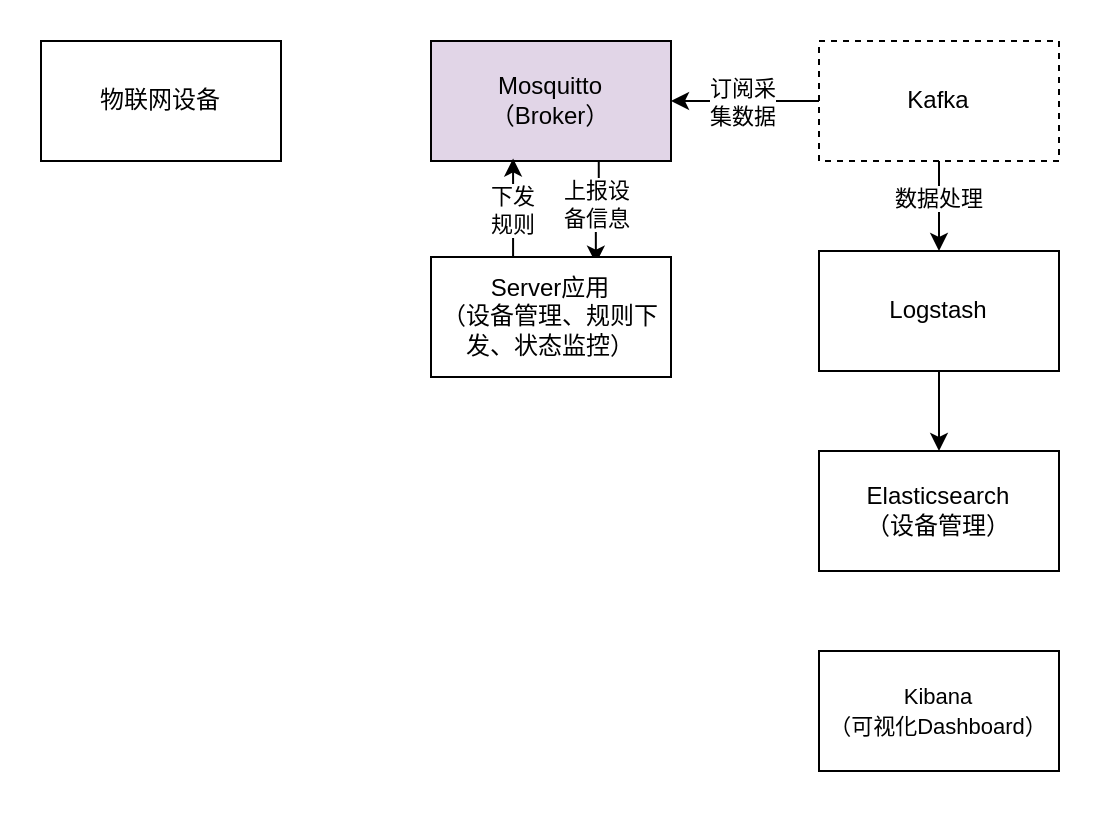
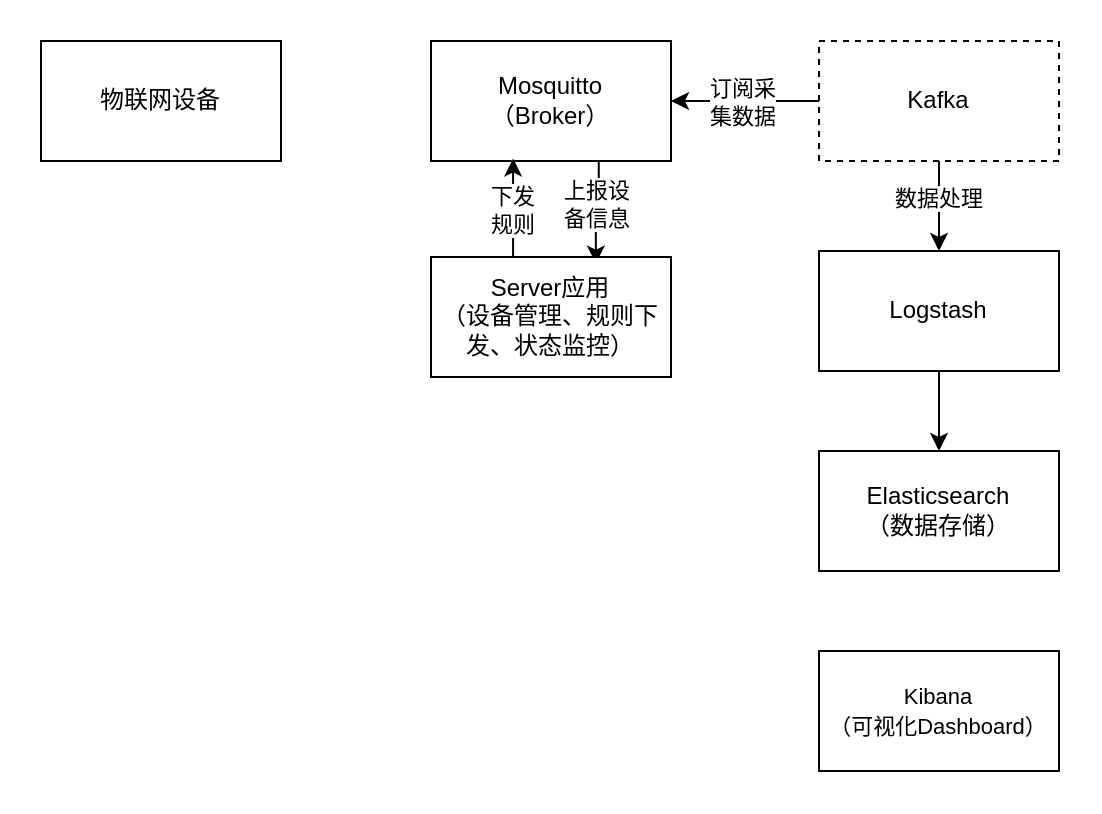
- <mxCell id="7" value="Mosquitto&lt;br&gt;（Broker）" style="rounded=0;whiteSpace=wrap;html=1;fillColor=#e1d5e7;" vertex="1" parent="1"><mxGeometry x="215" y="20" width="120" height="60" as="geometry" /></mxCell>
+ <mxCell id="7" value="Mosquitto&lt;br&gt;（Broker）" style="rounded=0;whiteSpace=wrap;html=1;" vertex="1" parent="1"><mxGeometry x="215" y="20" width="120" height="60" as="geometry" /></mxCell>
- <mxCell id="14" value="Elasticsearch&lt;br&gt;（设备管理）" style="rounded=0;whiteSpace=wrap;html=1;" vertex="1" parent="1"><mxGeometry x="409" y="225" width="120" height="60" as="geometry" /></mxCell>
+ <mxCell id="14" value="Elasticsearch&lt;br&gt;（数据存储）" style="rounded=0;whiteSpace=wrap;html=1;" vertex="1" parent="1"><mxGeometry x="409" y="225" width="120" height="60" as="geometry" /></mxCell>
